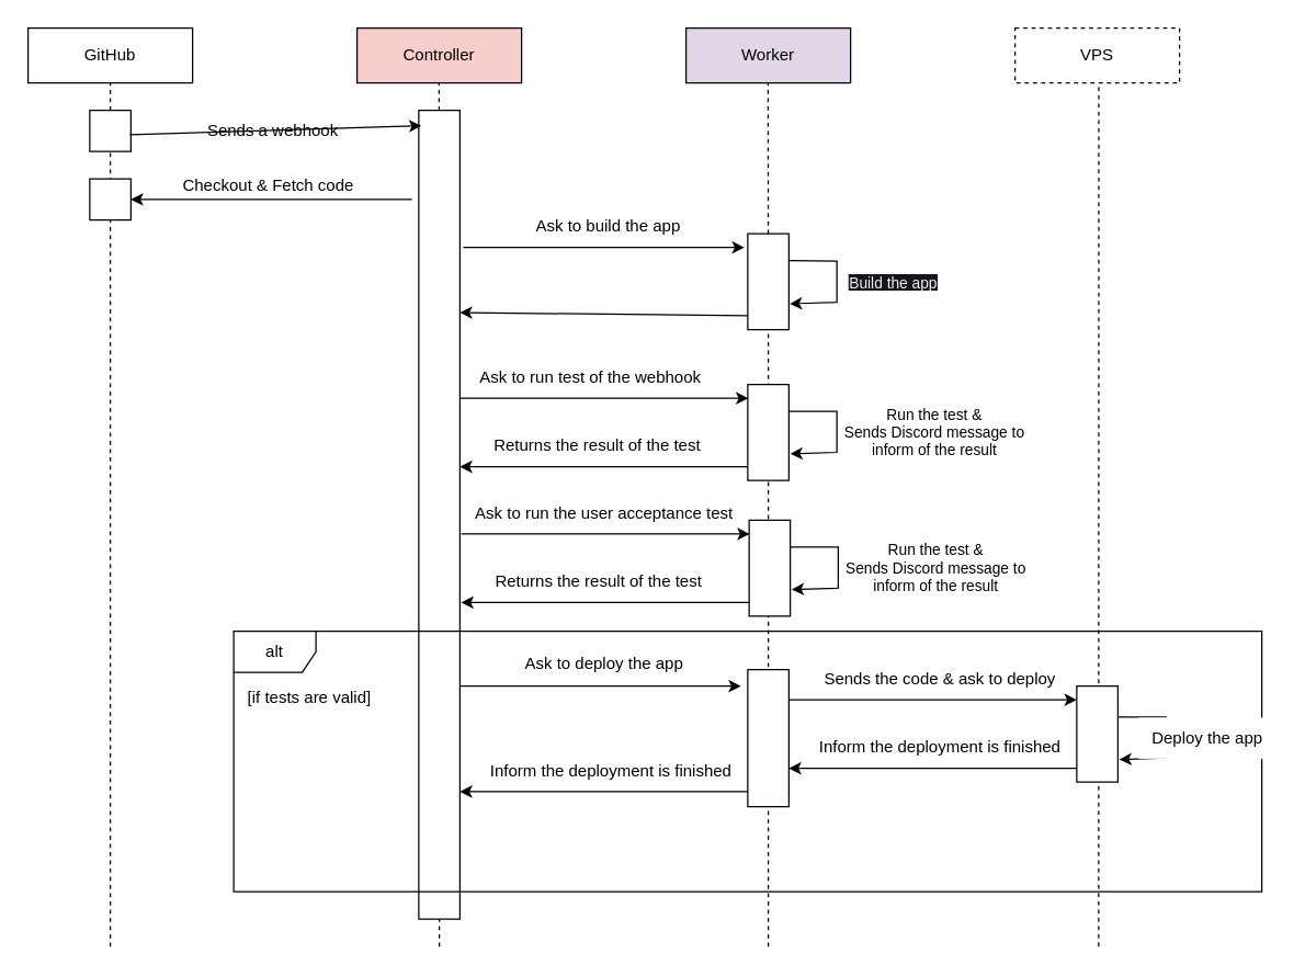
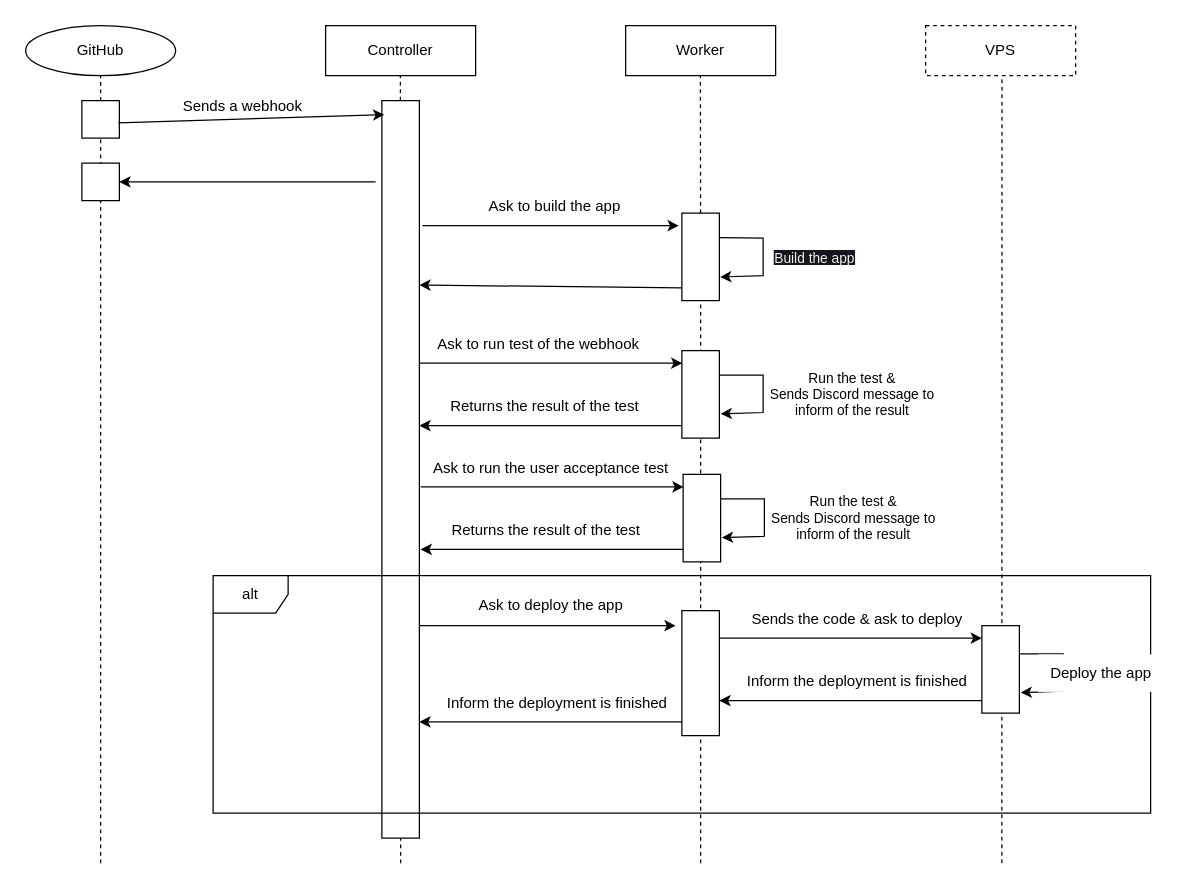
- <mxCell id="3" value="GitHub" style="rounded=0;whiteSpace=wrap;html=1;" parent="1" vertex="1"><mxGeometry x="20" y="20" width="120" height="40" as="geometry" /></mxCell>
+ <mxCell id="3" value="GitHub" style="ellipse;whiteSpace=wrap;html=1;" parent="1" vertex="1"><mxGeometry x="20" y="20" width="120" height="40" as="geometry" /></mxCell>
- <mxCell id="4" value="Controller" style="rounded=0;whiteSpace=wrap;html=1;fillColor=#f8cecc;" parent="1" vertex="1"><mxGeometry x="260" y="20" width="120" height="40" as="geometry" /></mxCell>
+ <mxCell id="4" value="Controller" style="rounded=0;whiteSpace=wrap;html=1;" parent="1" vertex="1"><mxGeometry x="260" y="20" width="120" height="40" as="geometry" /></mxCell>
- <mxCell id="5" value="Worker" style="rounded=0;whiteSpace=wrap;html=1;fillColor=#e1d5e7;" parent="1" vertex="1"><mxGeometry x="500" y="20" width="120" height="40" as="geometry" /></mxCell>
+ <mxCell id="5" value="Worker" style="rounded=0;whiteSpace=wrap;html=1;" parent="1" vertex="1"><mxGeometry x="500" y="20" width="120" height="40" as="geometry" /></mxCell>
- <mxCell id="15" value="Sends a webhook&amp;nbsp;" style="text;html=1;align=center;verticalAlign=middle;resizable=0;points=[];autosize=1;strokeColor=none;fillColor=none;" parent="1" vertex="1"><mxGeometry x="140" y="80" width="120" height="30" as="geometry" /></mxCell>
+ <mxCell id="15" value="Sends a webhook&amp;nbsp;" style="text;html=1;align=center;verticalAlign=middle;resizable=0;points=[];autosize=1;strokeColor=none;fillColor=none;" parent="1" vertex="1"><mxGeometry x="135" y="70" width="120" height="30" as="geometry" /></mxCell>
- <mxCell id="18" value="Checkout &amp;amp; Fetch code" style="text;html=1;align=center;verticalAlign=middle;resizable=0;points=[];autosize=1;strokeColor=none;fillColor=none;" parent="1" vertex="1"><mxGeometry x="120" y="120" width="150" height="30" as="geometry" /></mxCell>
- <mxCell id="34" value="[if tests are valid]" style="text;html=1;align=center;verticalAlign=middle;resizable=0;points=[];autosize=1;strokeColor=none;fillColor=none;" parent="1" vertex="1"><mxGeometry x="170" y="494" width="110" height="30" as="geometry" /></mxCell>
